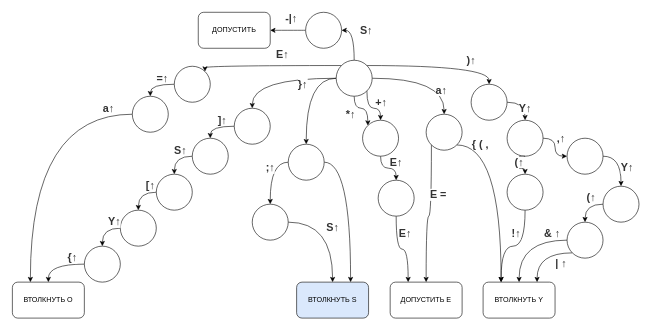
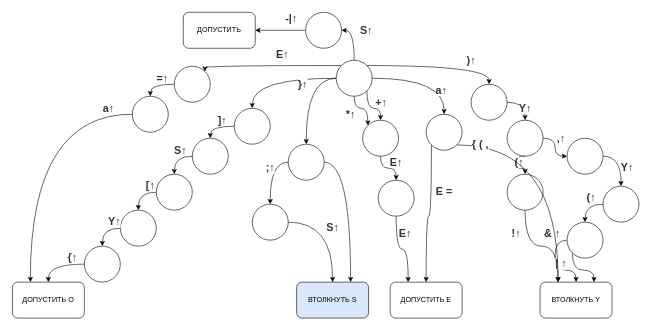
- <mxCell id="83" value="ДОПУСТИТЬ" style="rounded=1;whiteSpace=wrap;html=1;" vertex="1" parent="1"><mxGeometry x="330" y="20" width="120" height="60" as="geometry" /></mxCell>
+ <mxCell id="83" value="ДОПУСТИТЬ" style="rounded=1;whiteSpace=wrap;html=1;" vertex="1" parent="1"><mxGeometry x="305" y="20" width="120" height="60" as="geometry" /></mxCell>
- <mxCell id="73" value="&lt;div style=&quot;text-align: center&quot;&gt;&lt;font color=&quot;#333333&quot; face=&quot;arial, helvetica, sans-serif&quot;&gt;&lt;span style=&quot;font-size: 18px ; background-color: rgb(255 , 255 , 255)&quot;&gt;&lt;b&gt;E =&lt;/b&gt;&lt;/span&gt;&lt;/font&gt;&lt;/div&gt;" style="text;html=1;align=center;verticalAlign=middle;resizable=0;points=[];autosize=1;strokeColor=none;" vertex="1" parent="1"><mxGeometry x="710" y="315" width="40" height="20" as="geometry" /></mxCell>
+ <mxCell id="73" value="&lt;div style=&quot;text-align: center&quot;&gt;&lt;font color=&quot;#333333&quot; face=&quot;arial, helvetica, sans-serif&quot;&gt;&lt;span style=&quot;font-size: 18px ; background-color: rgb(255 , 255 , 255)&quot;&gt;&lt;b&gt;E =&lt;/b&gt;&lt;/span&gt;&lt;/font&gt;&lt;/div&gt;" style="text;html=1;align=center;verticalAlign=middle;resizable=0;points=[];autosize=1;strokeColor=none;" vertex="1" parent="1"><mxGeometry x="720" y="310" width="40" height="20" as="geometry" /></mxCell>
- <mxCell id="34" value="ВТОЛКНУТЬ O" style="rounded=1;whiteSpace=wrap;html=1;" vertex="1" parent="1"><mxGeometry x="20" y="470" width="120" height="60" as="geometry" /></mxCell>
+ <mxCell id="34" value="ДОПУСТИТЬ O" style="rounded=1;whiteSpace=wrap;html=1;" vertex="1" parent="1"><mxGeometry x="20" y="470" width="120" height="60" as="geometry" /></mxCell>
- <mxCell id="43" value="ВТОЛКНУТЬ Y" style="rounded=1;whiteSpace=wrap;html=1;" vertex="1" parent="1"><mxGeometry x="805" y="470" width="120" height="60" as="geometry" /></mxCell>
+ <mxCell id="43" value="ВТОЛКНУТЬ Y" style="rounded=1;whiteSpace=wrap;html=1;" vertex="1" parent="1"><mxGeometry x="900" y="470" width="120" height="60" as="geometry" /></mxCell>
